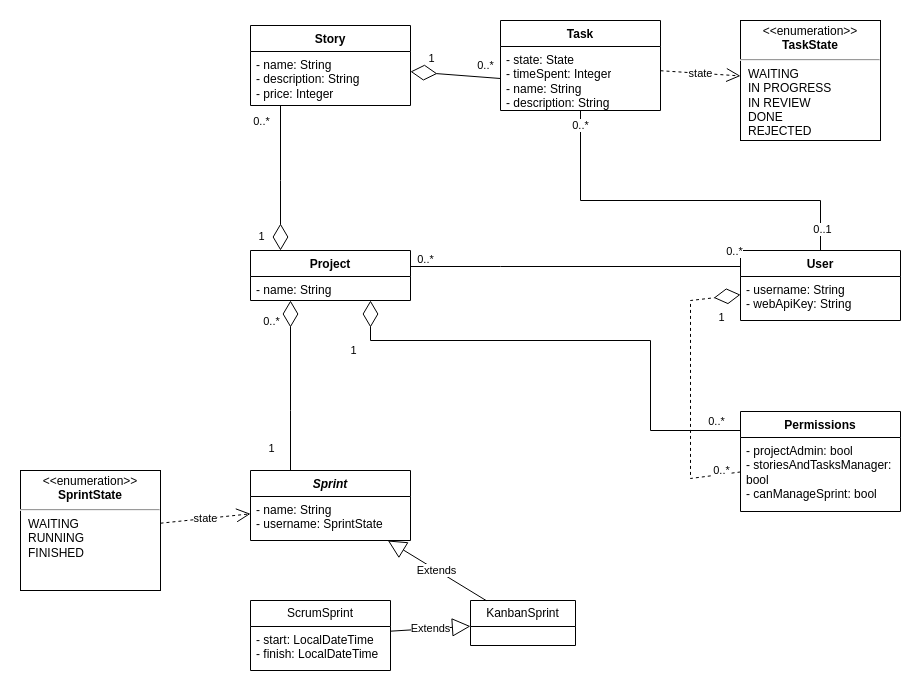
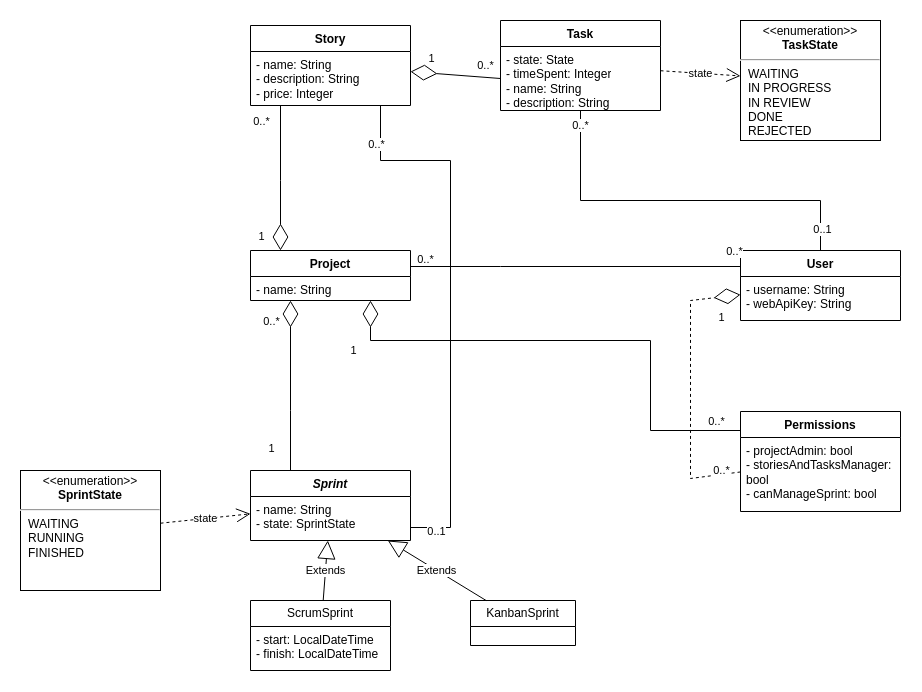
+ <mxCell id="22" style="edgeStyle=orthogonalEdgeStyle;rounded=0;orthogonalLoop=1;jettySize=auto;html=1;endArrow=none;endFill=0;" parent="1" source="25" target="5" edge="1"><mxGeometry relative="1" as="geometry"><Array as="points"><mxPoint x="450" y="527" /><mxPoint x="450" y="160" /><mxPoint x="380" y="160" /></Array></mxGeometry></mxCell>
+ <mxCell id="23" value="0..1" style="edgeLabel;html=1;align=center;verticalAlign=middle;resizable=0;points=[];" parent="22" vertex="1" connectable="0"><mxGeometry x="-0.905" y="-3" relative="1" as="geometry"><mxPoint as="offset" /></mxGeometry></mxCell>
+ <mxCell id="24" value="0..*" style="edgeLabel;html=1;align=center;verticalAlign=middle;resizable=0;points=[];" parent="22" vertex="1" connectable="0"><mxGeometry x="0.896" relative="1" as="geometry"><mxPoint x="-5" y="10" as="offset" /></mxGeometry></mxCell>
- <mxCell id="26" value="- name: String&lt;br&gt;- username: SprintState" style="text;strokeColor=none;fillColor=none;align=left;verticalAlign=top;spacingLeft=4;spacingRight=4;overflow=hidden;rotatable=0;points=[[0,0.5],[1,0.5]];portConstraint=eastwest;whiteSpace=wrap;html=1;" parent="25" vertex="1"><mxGeometry y="26" width="160" height="44" as="geometry" /></mxCell>
+ <mxCell id="26" value="- name: String&lt;br&gt;- state: SprintState" style="text;strokeColor=none;fillColor=none;align=left;verticalAlign=top;spacingLeft=4;spacingRight=4;overflow=hidden;rotatable=0;points=[[0,0.5],[1,0.5]];portConstraint=eastwest;whiteSpace=wrap;html=1;" parent="25" vertex="1"><mxGeometry y="26" width="160" height="44" as="geometry" /></mxCell>
- <mxCell id="46" value="Extends" style="endArrow=block;endSize=16;endFill=0;html=1;rounded=0;" parent="1" source="42" target="44" edge="1"><mxGeometry width="160" relative="1" as="geometry"><mxPoint x="493" y="610" as="sourcePoint" /><mxPoint x="397" y="550" as="targetPoint" /></mxGeometry></mxCell>
+ <mxCell id="46" value="Extends" style="endArrow=block;endSize=16;endFill=0;html=1;rounded=0;" parent="1" source="42" target="25" edge="1"><mxGeometry width="160" relative="1" as="geometry"><mxPoint x="493" y="610" as="sourcePoint" /><mxPoint x="397" y="550" as="targetPoint" /></mxGeometry></mxCell>
